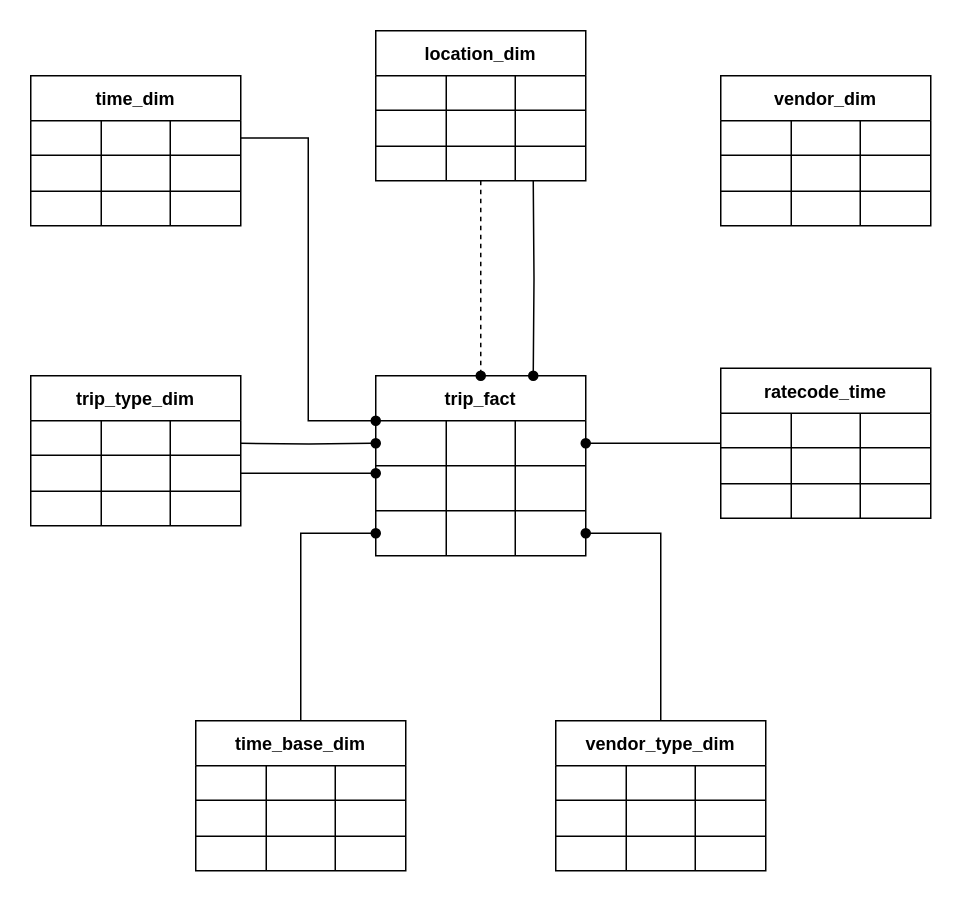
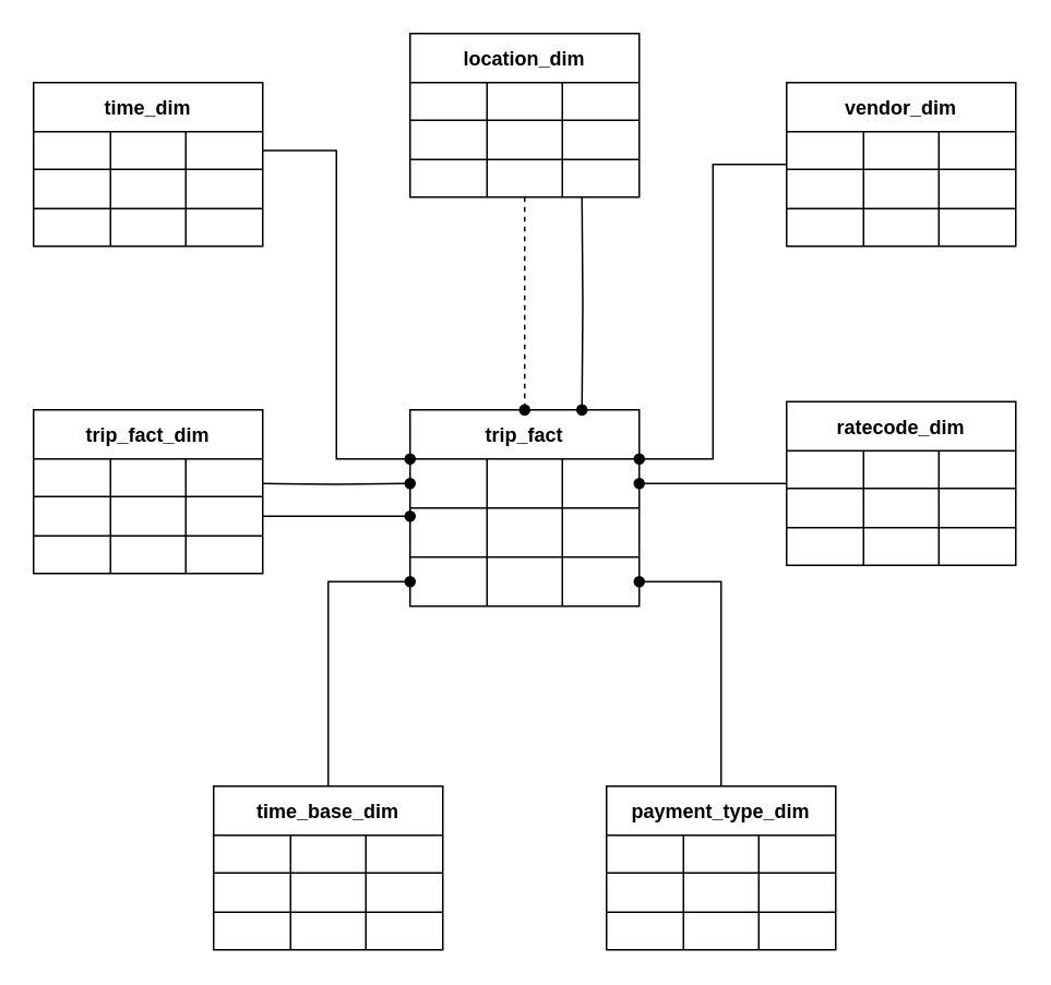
+ <mxCell id="42" style="edgeStyle=orthogonalEdgeStyle;rounded=0;orthogonalLoop=1;jettySize=auto;html=1;entryX=1;entryY=0.25;entryDx=0;entryDy=0;endArrow=oval;endFill=1;" parent="1" source="43" target="2" edge="1"><mxGeometry relative="1" as="geometry" /></mxCell>
- <mxCell id="57" value="ratecode_time" style="shape=table;startSize=30;container=1;collapsible=0;childLayout=tableLayout;fontStyle=1;align=center;pointerEvents=1;" parent="1" vertex="1"><mxGeometry x="480" y="245" width="140" height="100" as="geometry" /></mxCell>
+ <mxCell id="57" value="ratecode_dim" style="shape=table;startSize=30;container=1;collapsible=0;childLayout=tableLayout;fontStyle=1;align=center;pointerEvents=1;" parent="1" vertex="1"><mxGeometry x="480" y="245" width="140" height="100" as="geometry" /></mxCell>
- <mxCell id="98" value="trip_type_dim" style="shape=table;startSize=30;container=1;collapsible=0;childLayout=tableLayout;fontStyle=1;align=center;pointerEvents=1;" parent="1" vertex="1"><mxGeometry x="20" y="250" width="140" height="100" as="geometry" /></mxCell>
+ <mxCell id="98" value="trip_fact_dim" style="shape=table;startSize=30;container=1;collapsible=0;childLayout=tableLayout;fontStyle=1;align=center;pointerEvents=1;" parent="1" vertex="1"><mxGeometry x="20" y="250" width="140" height="100" as="geometry" /></mxCell>
- <mxCell id="71" value="vendor_type_dim" style="shape=table;startSize=30;container=1;collapsible=0;childLayout=tableLayout;fontStyle=1;align=center;pointerEvents=1;" parent="1" vertex="1"><mxGeometry x="370" y="480" width="140" height="100" as="geometry" /></mxCell>
+ <mxCell id="71" value="payment_type_dim" style="shape=table;startSize=30;container=1;collapsible=0;childLayout=tableLayout;fontStyle=1;align=center;pointerEvents=1;" parent="1" vertex="1"><mxGeometry x="370" y="480" width="140" height="100" as="geometry" /></mxCell>
